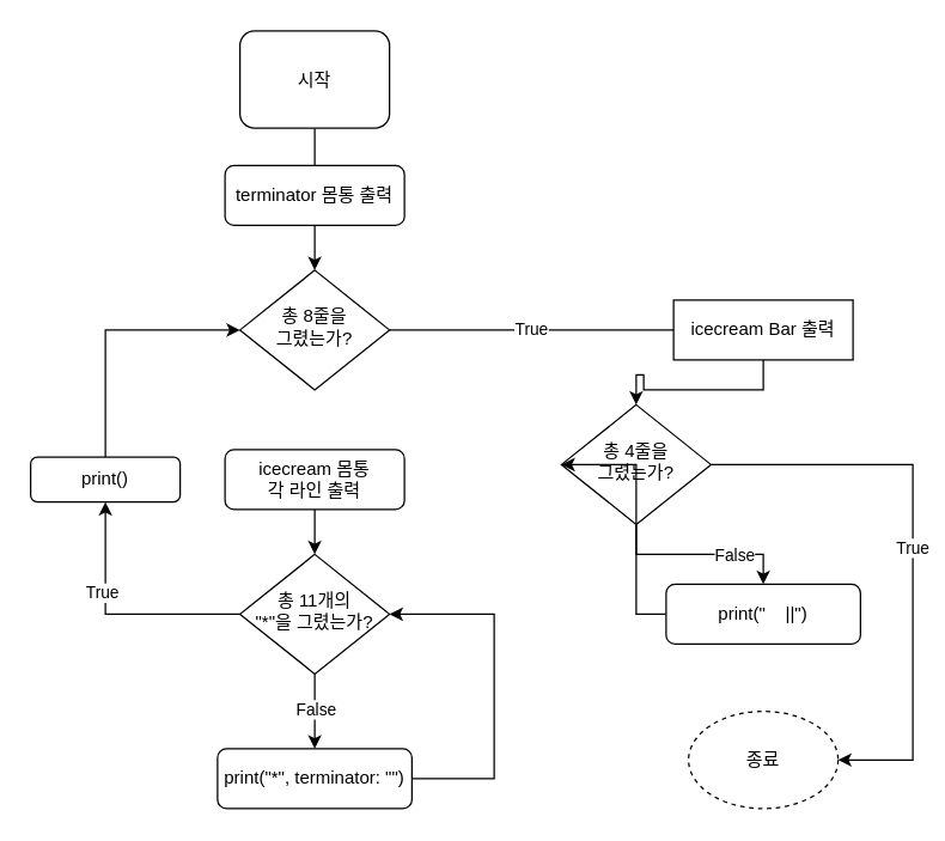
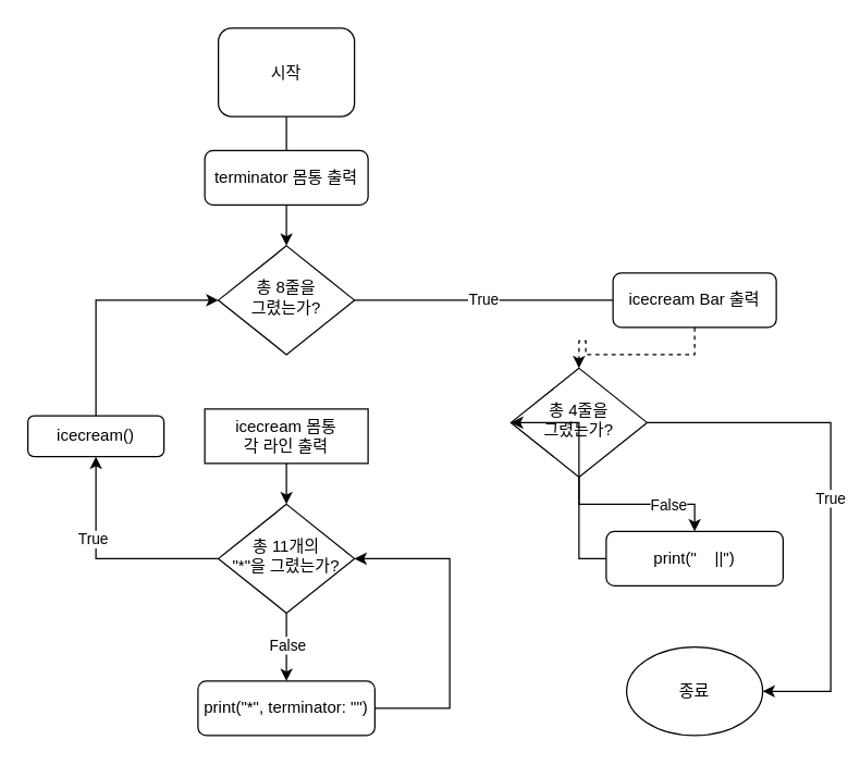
- <mxCell id="19" value="icecream Bar 출력" style="whiteSpace=wrap;html=1;fontSize=12;glass=0;strokeWidth=1;shadow=0;rounded=0;" vertex="1" parent="1"><mxGeometry x="450" y="200" width="120" height="40" as="geometry" /></mxCell>
+ <mxCell id="19" value="icecream Bar 출력" style="rounded=1;whiteSpace=wrap;html=1;fontSize=12;glass=0;strokeWidth=1;shadow=0;" vertex="1" parent="1"><mxGeometry x="450" y="200" width="120" height="40" as="geometry" /></mxCell>
- <mxCell id="18" value="" style="edgeStyle=orthogonalEdgeStyle;rounded=0;orthogonalLoop=1;jettySize=auto;html=1;" edge="1" parent="1" source="19" target="23"><mxGeometry relative="1" as="geometry" /></mxCell>
+ <mxCell id="18" value="" style="edgeStyle=orthogonalEdgeStyle;rounded=0;orthogonalLoop=1;jettySize=auto;html=1;dashed=1;" edge="1" parent="1" source="19" target="23"><mxGeometry relative="1" as="geometry" /></mxCell>
- <mxCell id="17" value="print()" style="rounded=1;whiteSpace=wrap;html=1;fontSize=12;glass=0;strokeWidth=1;shadow=0;" vertex="1" parent="1"><mxGeometry x="20" y="305" width="100" height="30" as="geometry" /></mxCell>
+ <mxCell id="17" value="icecream()" style="rounded=1;whiteSpace=wrap;html=1;fontSize=12;glass=0;strokeWidth=1;shadow=0;" vertex="1" parent="1"><mxGeometry x="20" y="305" width="100" height="30" as="geometry" /></mxCell>
- <mxCell id="8" value="icecream 몸통&lt;br&gt;각 라인 출력" style="rounded=1;whiteSpace=wrap;html=1;fontSize=12;glass=0;strokeWidth=1;shadow=0;" vertex="1" parent="1"><mxGeometry x="150" y="300" width="120" height="40" as="geometry" /></mxCell>
+ <mxCell id="8" value="icecream 몸통&lt;br&gt;각 라인 출력" style="whiteSpace=wrap;html=1;fontSize=12;glass=0;strokeWidth=1;shadow=0;rounded=0;" vertex="1" parent="1"><mxGeometry x="150" y="300" width="120" height="40" as="geometry" /></mxCell>
- <mxCell id="26" value="종료" style="ellipse;whiteSpace=wrap;html=1;dashed=1;" vertex="1" parent="1"><mxGeometry x="460" y="475" width="100" height="65" as="geometry" /></mxCell>
+ <mxCell id="26" value="종료" style="ellipse;whiteSpace=wrap;html=1;" vertex="1" parent="1"><mxGeometry x="460" y="475" width="100" height="65" as="geometry" /></mxCell>
